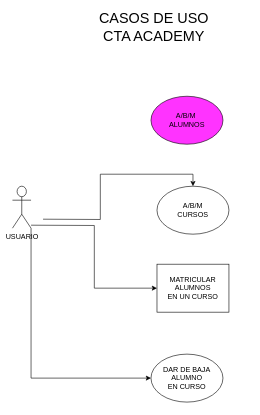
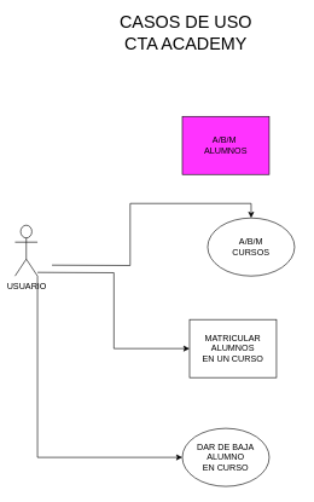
- <mxCell id="4" value="A/B/M&amp;nbsp;&lt;br&gt;ALUMNOS" style="ellipse;whiteSpace=wrap;html=1;fillColor=#FF33FF;" parent="1" vertex="1"><mxGeometry x="251" y="160" width="120" height="80" as="geometry" /></mxCell>
+ <mxCell id="4" value="A/B/M&amp;nbsp;&lt;br&gt;ALUMNOS" style="whiteSpace=wrap;html=1;fillColor=#FF33FF;rounded=0;" parent="1" vertex="1"><mxGeometry x="251" y="160" width="120" height="80" as="geometry" /></mxCell>
- <mxCell id="5" value="A/B/M&lt;br&gt;CURSOS" style="ellipse;whiteSpace=wrap;html=1;" parent="1" vertex="1"><mxGeometry x="261" y="310" width="120" height="80" as="geometry" /></mxCell>
+ <mxCell id="5" value="A/B/M&lt;br&gt;CURSOS" style="ellipse;whiteSpace=wrap;html=1;" parent="1" vertex="1"><mxGeometry x="286" y="300" width="120" height="80" as="geometry" /></mxCell>
